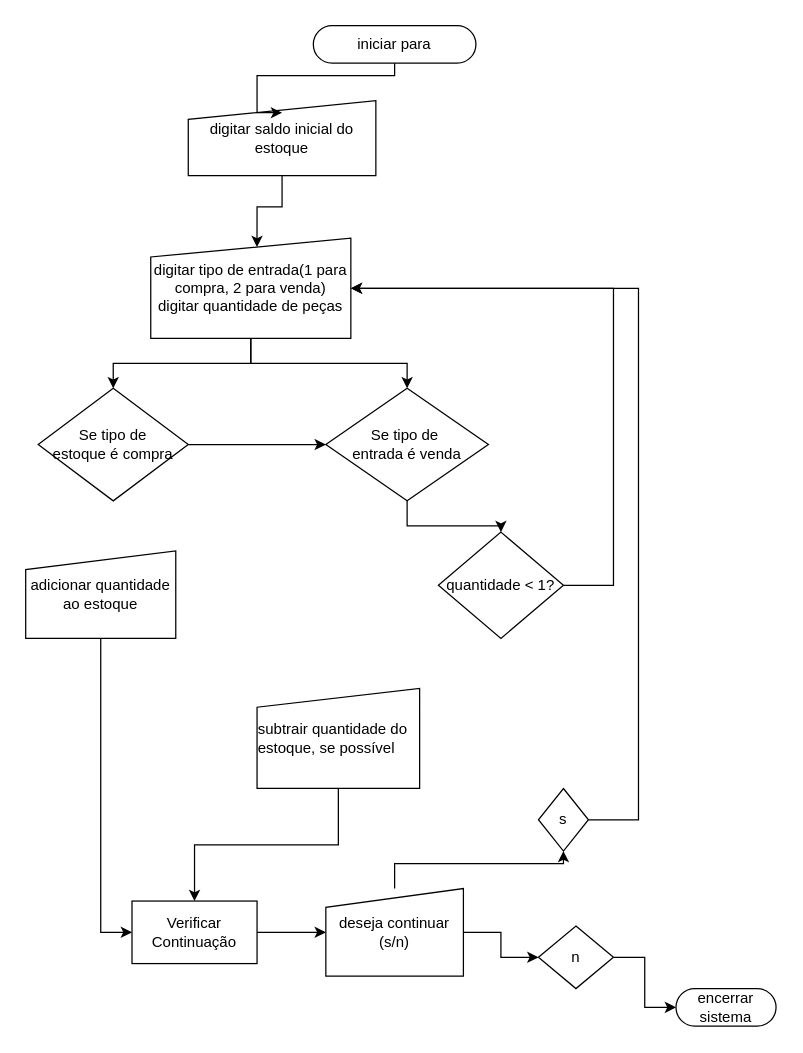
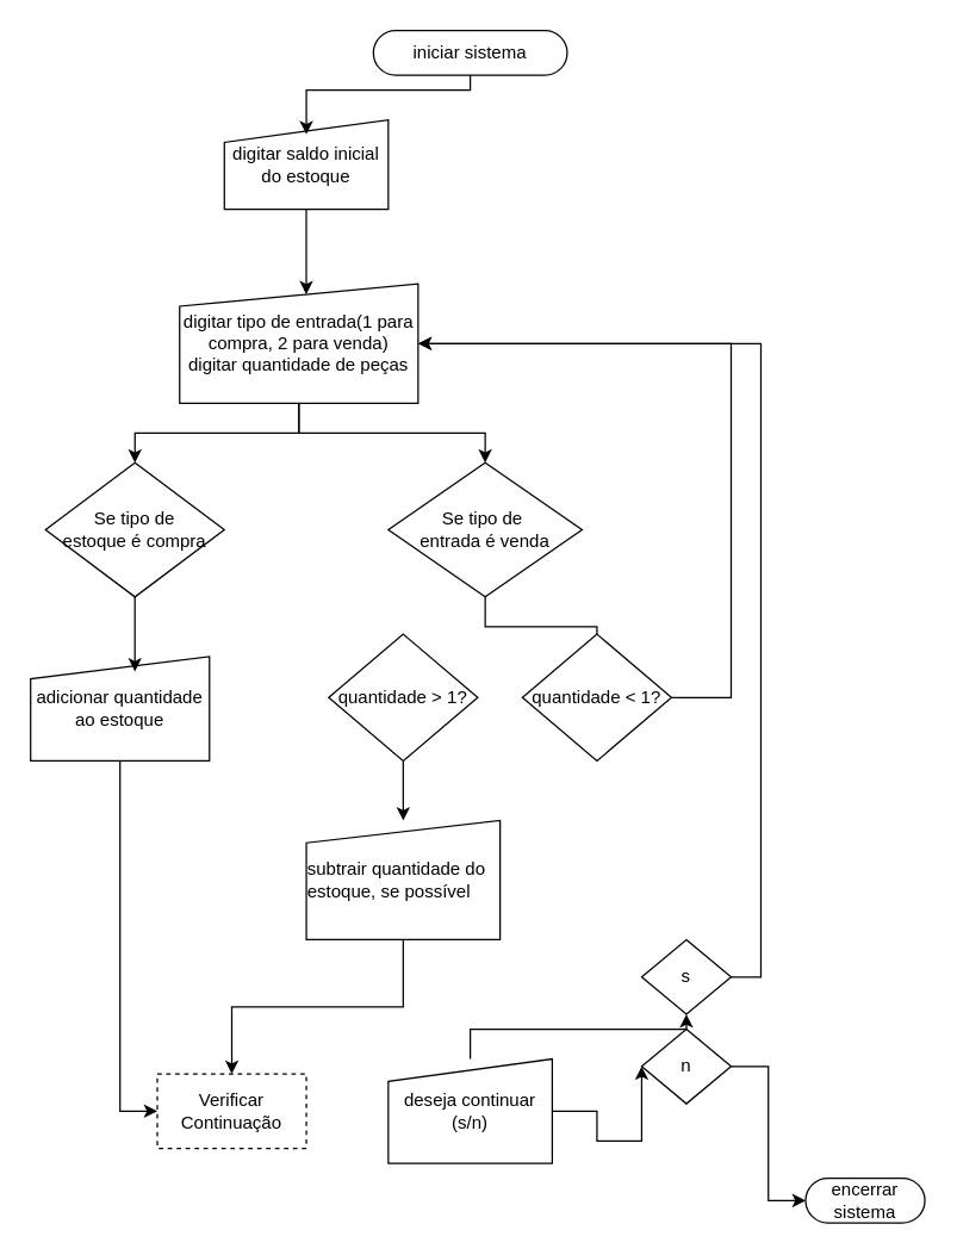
- <mxCell id="3" value="iniciar para" style="html=1;dashed=0;whiteSpace=wrap;shape=mxgraph.dfd.start" vertex="1" parent="1"><mxGeometry x="250" y="20" width="130" height="30" as="geometry" /></mxCell>
+ <mxCell id="3" value="iniciar sistema" style="html=1;dashed=0;whiteSpace=wrap;shape=mxgraph.dfd.start" vertex="1" parent="1"><mxGeometry x="250" y="20" width="130" height="30" as="geometry" /></mxCell>
- <mxCell id="2" value="digitar saldo inicial do estoque" style="shape=manualInput;whiteSpace=wrap;html=1;dashed=0;size=15;" vertex="1" parent="1"><mxGeometry x="150" y="80" width="150" height="60" as="geometry" /></mxCell>
+ <mxCell id="2" value="digitar saldo inicial do estoque" style="shape=manualInput;whiteSpace=wrap;html=1;dashed=0;size=15;" vertex="1" parent="1"><mxGeometry x="150" y="80" width="110" height="60" as="geometry" /></mxCell>
- <mxCell id="20" style="edgeStyle=orthogonalEdgeStyle;rounded=0;orthogonalLoop=1;jettySize=auto;html=1;" edge="1" parent="1" source="9" target="11"><mxGeometry relative="1" as="geometry" /></mxCell>
+ <mxCell id="20" style="edgeStyle=orthogonalEdgeStyle;rounded=0;orthogonalLoop=1;jettySize=auto;html=1;entryX=0.583;entryY=0.143;entryDx=0;entryDy=0;entryPerimeter=0;" edge="1" parent="1" source="9" target="13"><mxGeometry relative="1" as="geometry" /></mxCell>
- <mxCell id="10" style="edgeStyle=orthogonalEdgeStyle;rounded=0;orthogonalLoop=1;jettySize=auto;html=1;entryX=0.5;entryY=0;entryDx=0;entryDy=0;" edge="1" parent="1" source="11" target="17"><mxGeometry relative="1" as="geometry" /></mxCell>
+ <mxCell id="10" style="edgeStyle=orthogonalEdgeStyle;rounded=0;orthogonalLoop=1;jettySize=auto;html=1;entryX=0.5;entryY=0;entryDx=0;entryDy=0;endArrow=none;" edge="1" parent="1" source="11" target="17"><mxGeometry relative="1" as="geometry" /></mxCell>
+ <mxCell id="19" value="quantidade &amp;gt; 1?" style="shape=rhombus;html=1;dashed=0;whiteSpace=wrap;perimeter=rhombusPerimeter;" vertex="1" parent="1"><mxGeometry x="220" y="425" width="100" height="85" as="geometry" /></mxCell>
+ <mxCell id="18" style="edgeStyle=orthogonalEdgeStyle;rounded=0;orthogonalLoop=1;jettySize=auto;html=1;entryX=0.5;entryY=0;entryDx=0;entryDy=0;" edge="1" parent="1" source="19" target="15"><mxGeometry relative="1" as="geometry" /></mxCell>
- <mxCell id="28" value="s" style="shape=rhombus;html=1;dashed=0;whiteSpace=wrap;perimeter=rhombusPerimeter;" vertex="1" parent="1"><mxGeometry x="430" y="630" width="40" height="50" as="geometry" /></mxCell>
+ <mxCell id="28" value="s" style="shape=rhombus;html=1;dashed=0;whiteSpace=wrap;perimeter=rhombusPerimeter;" vertex="1" parent="1"><mxGeometry x="430" y="630" width="60" height="50" as="geometry" /></mxCell>
- <mxCell id="25" value="Verificar Continuação" style="html=1;dashed=0;whiteSpace=wrap;" vertex="1" parent="1"><mxGeometry x="105" y="720" width="100" height="50" as="geometry" /></mxCell>
+ <mxCell id="25" value="Verificar Continuação" style="html=1;dashed=1;whiteSpace=wrap;" vertex="1" parent="1"><mxGeometry x="105" y="720" width="100" height="50" as="geometry" /></mxCell>
- <mxCell id="24" style="edgeStyle=orthogonalEdgeStyle;rounded=0;orthogonalLoop=1;jettySize=auto;html=1;entryX=0;entryY=0.5;entryDx=0;entryDy=0;" edge="1" parent="1" source="25" target="23"><mxGeometry relative="1" as="geometry" /></mxCell>
- <mxCell id="26" value="n" style="shape=rhombus;html=1;dashed=0;whiteSpace=wrap;perimeter=rhombusPerimeter;" vertex="1" parent="1"><mxGeometry x="430" y="740" width="60" height="50" as="geometry" /></mxCell>
+ <mxCell id="26" value="n" style="shape=rhombus;html=1;dashed=0;whiteSpace=wrap;perimeter=rhombusPerimeter;" vertex="1" parent="1"><mxGeometry x="430" y="690" width="60" height="50" as="geometry" /></mxCell>
